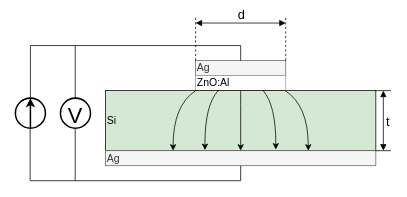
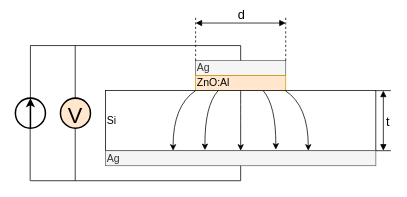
- <mxCell id="3" value="&lt;div align=&quot;left&quot;&gt;&lt;font style=&quot;font-size: 14px&quot;&gt;ZnO:Al&lt;/font&gt;&lt;/div&gt;" style="rounded=0;whiteSpace=wrap;html=1;fillColor=#ffffff;strokeColor=#d79b00;align=left;" parent="1" vertex="1"><mxGeometry x="260" y="100" width="120" height="20" as="geometry" /></mxCell>
+ <mxCell id="3" value="&lt;div align=&quot;left&quot;&gt;&lt;font style=&quot;font-size: 14px&quot;&gt;ZnO:Al&lt;/font&gt;&lt;/div&gt;" style="rounded=0;whiteSpace=wrap;html=1;fillColor=#ffe6cc;strokeColor=#d79b00;align=left;" parent="1" vertex="1"><mxGeometry x="260" y="100" width="120" height="20" as="geometry" /></mxCell>
- <mxCell id="15" value="&lt;font style=&quot;font-size: 29px;&quot;&gt;V&lt;/font&gt;" style="ellipse;whiteSpace=wrap;html=1;aspect=fixed;labelBackgroundColor=none;fontSize=29;strokeWidth=2;verticalAlign=top;" parent="1" vertex="1"><mxGeometry x="80" y="130" width="40" height="40" as="geometry" /></mxCell>
+ <mxCell id="15" value="&lt;font style=&quot;font-size: 29px;&quot;&gt;V&lt;/font&gt;" style="ellipse;whiteSpace=wrap;html=1;aspect=fixed;labelBackgroundColor=none;fontSize=29;strokeWidth=2;verticalAlign=top;fillColor=#ffe6cc;" parent="1" vertex="1"><mxGeometry x="80" y="130" width="40" height="40" as="geometry" /></mxCell>
- <mxCell id="4" value="&lt;div align=&quot;left&quot;&gt;&lt;font style=&quot;font-size: 14px&quot;&gt;Si&lt;/font&gt;&lt;/div&gt;" style="rounded=0;whiteSpace=wrap;html=1;align=left;fillColor=#d5e8d4;" parent="1" vertex="1"><mxGeometry x="140" y="120" width="360" height="80" as="geometry" /></mxCell>
+ <mxCell id="4" value="&lt;div align=&quot;left&quot;&gt;&lt;font style=&quot;font-size: 14px&quot;&gt;Si&lt;/font&gt;&lt;/div&gt;" style="rounded=0;whiteSpace=wrap;html=1;align=left;" parent="1" vertex="1"><mxGeometry x="140" y="120" width="360" height="80" as="geometry" /></mxCell>
